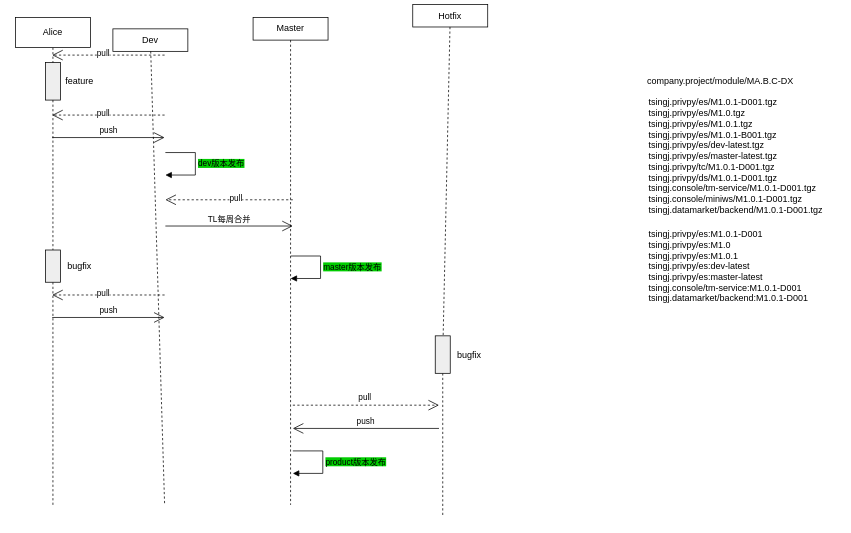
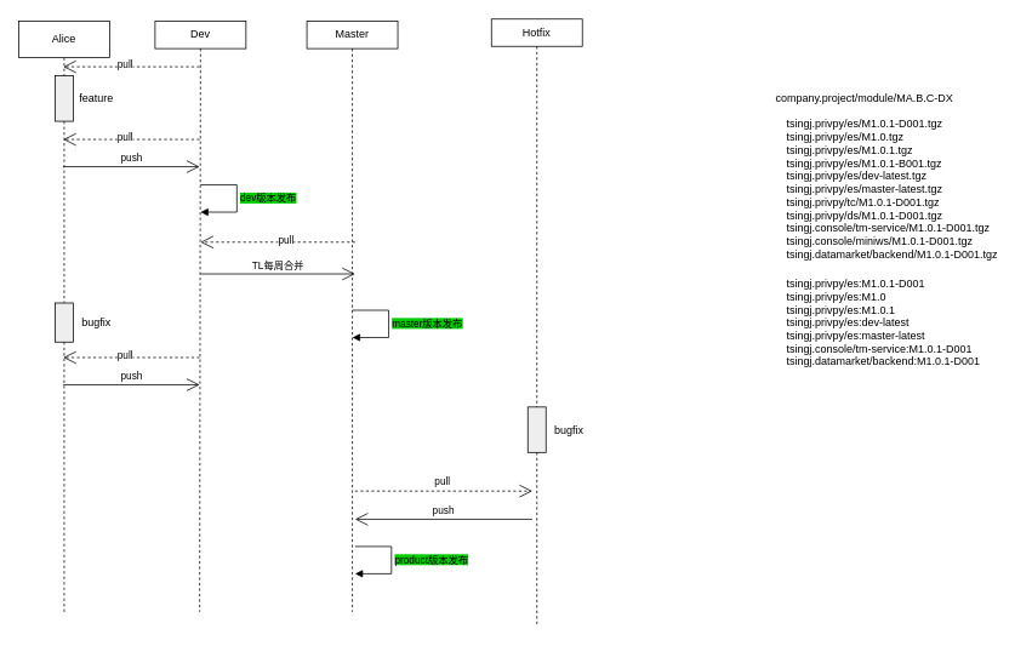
- <mxCell id="20" value="Hotfix" style="shape=rect;html=1;whiteSpace=wrap;align=center;" vertex="1" parent="1"><mxGeometry x="550" y="5.5" width="100" height="30" as="geometry" /></mxCell>
+ <mxCell id="20" value="Hotfix" style="shape=rect;html=1;whiteSpace=wrap;align=center;" vertex="1" parent="1"><mxGeometry x="540" y="20.5" width="100" height="30" as="geometry" /></mxCell>
- <mxCell id="2" value="Dev" style="shape=rect;html=1;whiteSpace=wrap;align=center;" vertex="1" parent="1"><mxGeometry x="150" y="38" width="100" height="30" as="geometry" /></mxCell>
+ <mxCell id="2" value="Dev" style="shape=rect;html=1;whiteSpace=wrap;align=center;" vertex="1" parent="1"><mxGeometry x="170" y="23" width="100" height="30" as="geometry" /></mxCell>
- <mxCell id="12" value="company.project/module/MA.B.C-DX" style="text;html=1;align=center;verticalAlign=middle;resizable=0;points=[];autosize=1;" vertex="1" parent="1"><mxGeometry x="855" y="98" width="210" height="20" as="geometry" /></mxCell>
+ <mxCell id="12" value="company.project/module/MA.B.C-DX" style="text;html=1;align=center;verticalAlign=middle;resizable=0;points=[];autosize=1;" vertex="1" parent="1"><mxGeometry x="845" y="98" width="210" height="20" as="geometry" /></mxCell>
